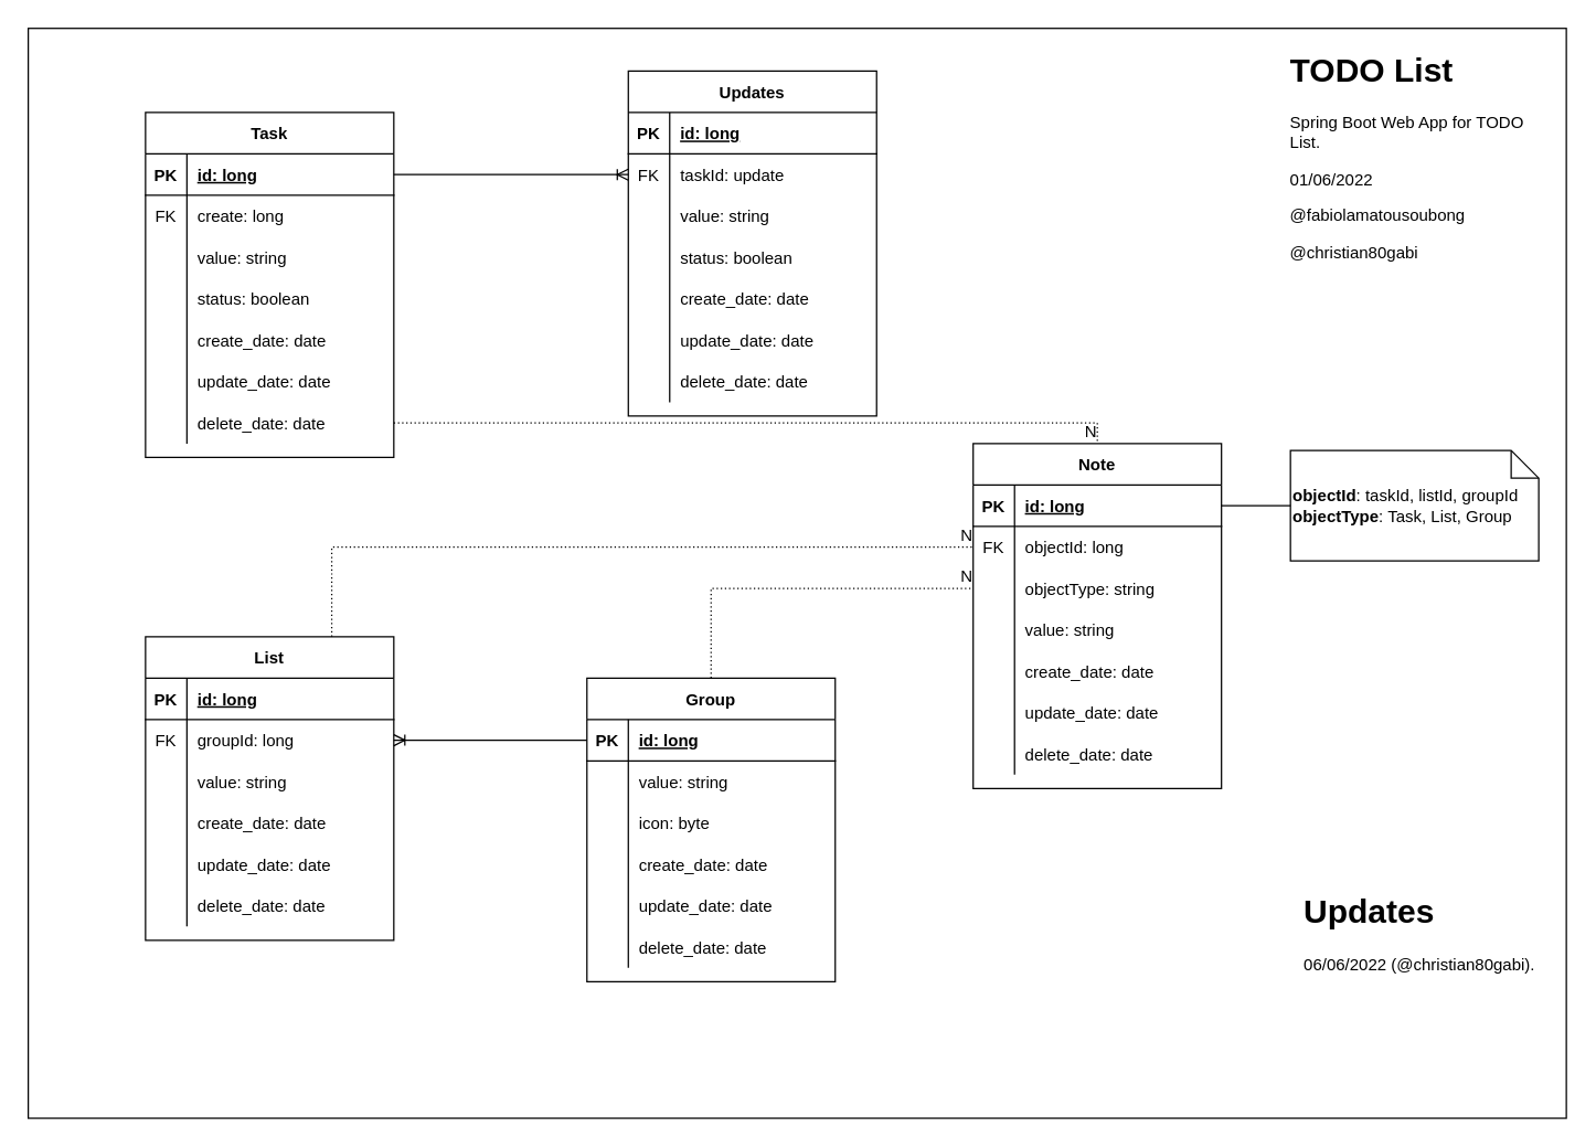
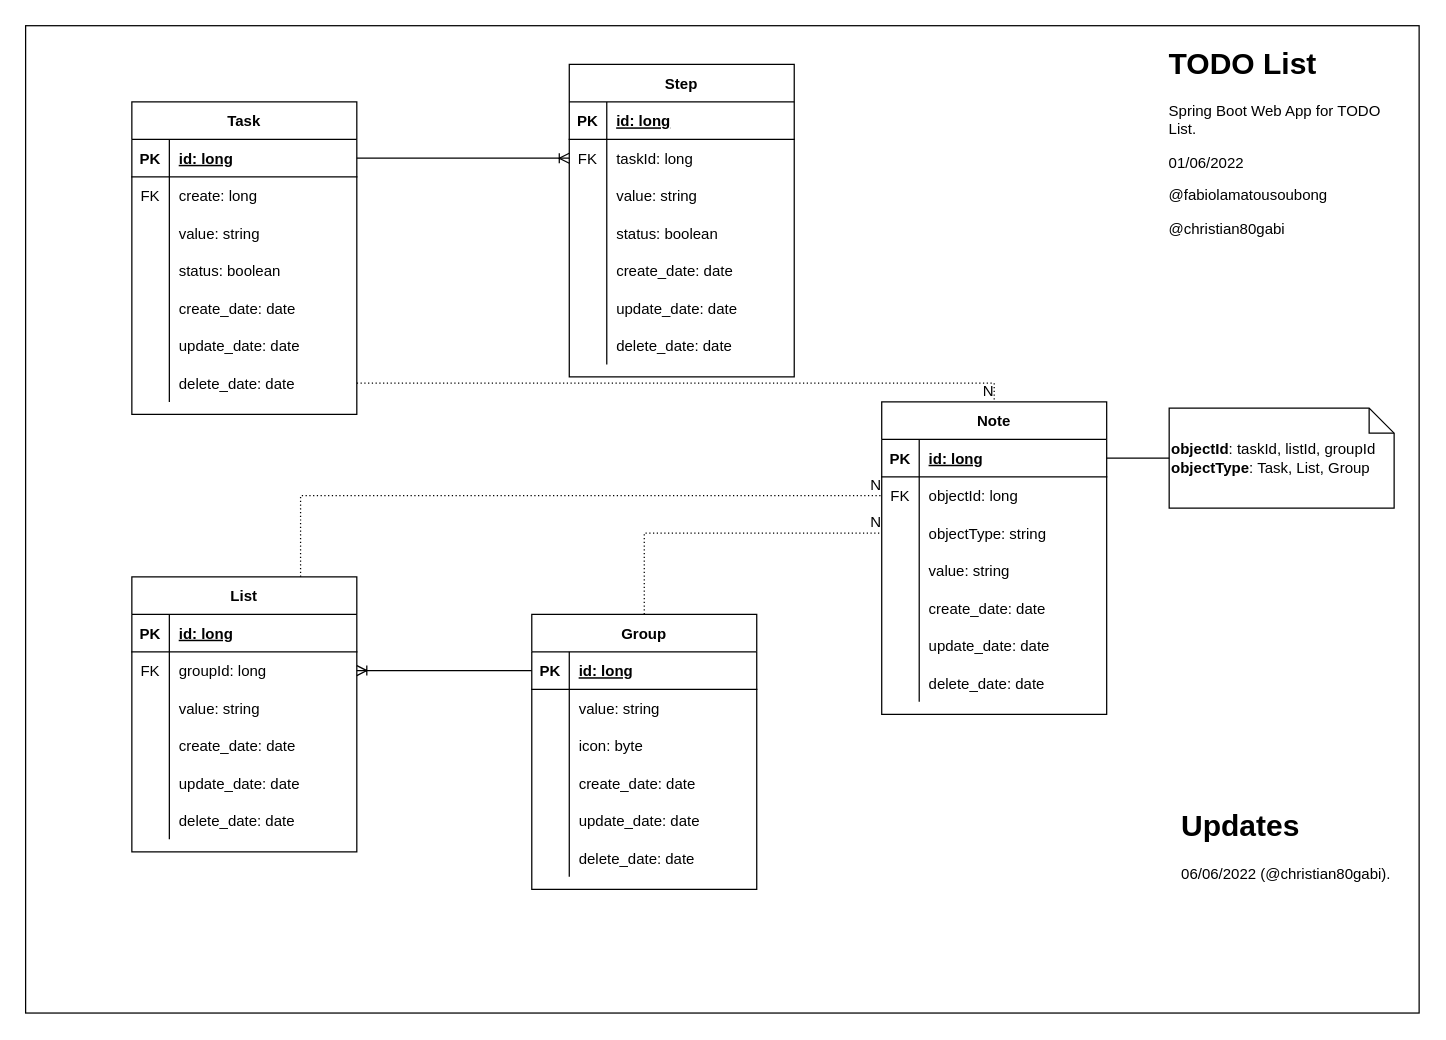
- <mxCell id="25" value="Updates" style="shape=table;startSize=30;container=1;collapsible=1;childLayout=tableLayout;fixedRows=1;rowLines=0;fontStyle=1;align=center;resizeLast=1;" parent="1" vertex="1"><mxGeometry x="455" y="51" width="180" height="250" as="geometry"><mxRectangle x="450" y="90" width="60" height="30" as="alternateBounds" /></mxGeometry></mxCell>
+ <mxCell id="25" value="Step" style="shape=table;startSize=30;container=1;collapsible=1;childLayout=tableLayout;fixedRows=1;rowLines=0;fontStyle=1;align=center;resizeLast=1;" parent="1" vertex="1"><mxGeometry x="455" y="51" width="180" height="250" as="geometry"><mxRectangle x="450" y="90" width="60" height="30" as="alternateBounds" /></mxGeometry></mxCell>
- <mxCell id="31" value="taskId: update" style="shape=partialRectangle;connectable=0;fillColor=none;top=0;left=0;bottom=0;right=0;align=left;spacingLeft=6;overflow=hidden;" parent="29" vertex="1"><mxGeometry x="30" width="150" height="30" as="geometry"><mxRectangle width="150" height="30" as="alternateBounds" /></mxGeometry></mxCell>
+ <mxCell id="31" value="taskId: long" style="shape=partialRectangle;connectable=0;fillColor=none;top=0;left=0;bottom=0;right=0;align=left;spacingLeft=6;overflow=hidden;" parent="29" vertex="1"><mxGeometry x="30" width="150" height="30" as="geometry"><mxRectangle width="150" height="30" as="alternateBounds" /></mxGeometry></mxCell>
